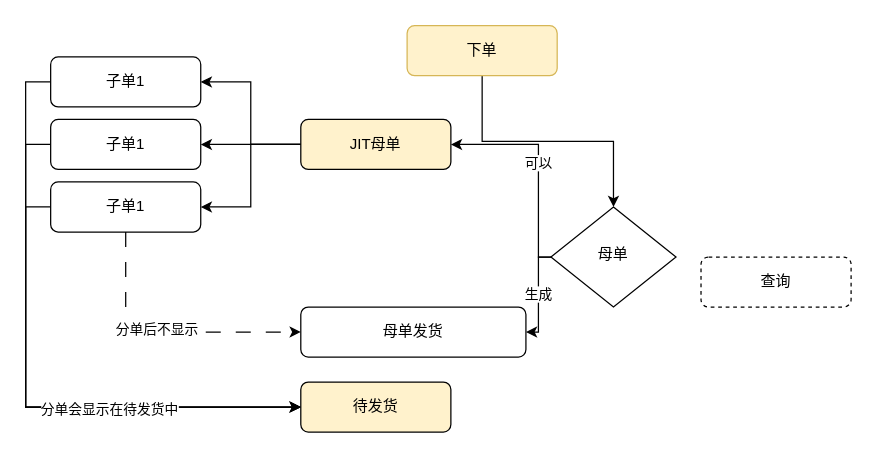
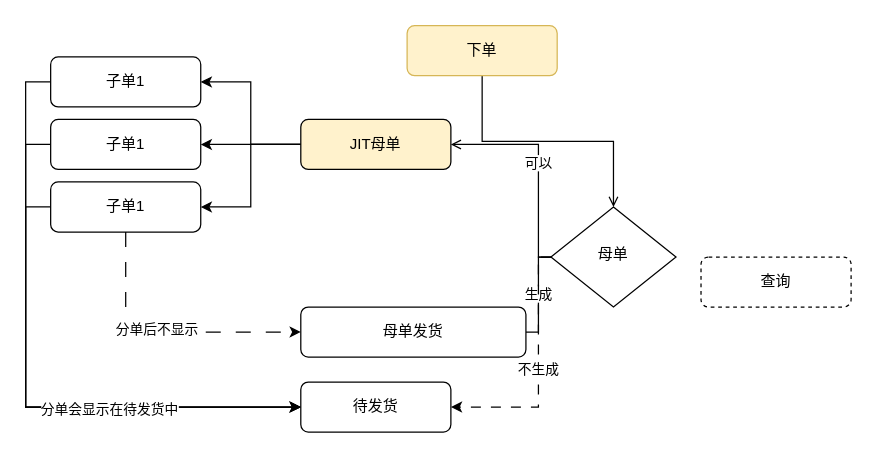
- <mxCell id="4" value="可以" style="edgeStyle=orthogonalEdgeStyle;rounded=0;orthogonalLoop=1;jettySize=auto;html=1;exitX=0;exitY=0.5;exitDx=0;exitDy=0;entryX=1;entryY=0.5;entryDx=0;entryDy=0;" edge="1" parent="1" source="7" target="11"><mxGeometry relative="1" as="geometry"><Array as="points"><mxPoint x="430" y="115" /></Array></mxGeometry></mxCell>
+ <mxCell id="4" value="可以" style="edgeStyle=orthogonalEdgeStyle;rounded=0;orthogonalLoop=1;jettySize=auto;html=1;exitX=0;exitY=0.5;exitDx=0;exitDy=0;entryX=1;entryY=0.5;entryDx=0;entryDy=0;endArrow=open;" edge="1" parent="1" source="7" target="11"><mxGeometry relative="1" as="geometry"><Array as="points"><mxPoint x="430" y="115" /></Array></mxGeometry></mxCell>
- <mxCell id="2" style="edgeStyle=orthogonalEdgeStyle;rounded=0;orthogonalLoop=1;jettySize=auto;html=1;exitX=0.5;exitY=1;exitDx=0;exitDy=0;" edge="1" parent="1" source="3" target="7"><mxGeometry relative="1" as="geometry" /></mxCell>
+ <mxCell id="2" style="edgeStyle=orthogonalEdgeStyle;rounded=0;orthogonalLoop=1;jettySize=auto;html=1;exitX=0.5;exitY=1;exitDx=0;exitDy=0;endArrow=open;" edge="1" parent="1" source="3" target="7"><mxGeometry relative="1" as="geometry" /></mxCell>
- <mxCell id="5" value="生成" style="edgeStyle=orthogonalEdgeStyle;rounded=0;orthogonalLoop=1;jettySize=auto;html=1;exitX=0;exitY=0.5;exitDx=0;exitDy=0;entryX=1;entryY=0.5;entryDx=0;entryDy=0;" edge="1" parent="1" source="7" target="13"><mxGeometry relative="1" as="geometry"><Array as="points"><mxPoint x="430" y="265" /></Array></mxGeometry></mxCell>
+ <mxCell id="5" value="生成" style="edgeStyle=orthogonalEdgeStyle;rounded=0;orthogonalLoop=1;jettySize=auto;html=1;exitX=0;exitY=0.5;exitDx=0;exitDy=0;entryX=1;entryY=0.5;entryDx=0;entryDy=0;endArrow=none;" edge="1" parent="1" source="7" target="13"><mxGeometry relative="1" as="geometry"><Array as="points"><mxPoint x="430" y="265" /></Array></mxGeometry></mxCell>
- <mxCell id="14" value="待发货" style="rounded=1;whiteSpace=wrap;html=1;fontSize=12;glass=0;strokeWidth=1;shadow=0;fillColor=#fff2cc;" vertex="1" parent="1"><mxGeometry x="240" y="305" width="120" height="40" as="geometry" /></mxCell>
+ <mxCell id="14" value="待发货" style="rounded=1;whiteSpace=wrap;html=1;fontSize=12;glass=0;strokeWidth=1;shadow=0;" vertex="1" parent="1"><mxGeometry x="240" y="305" width="120" height="40" as="geometry" /></mxCell>
+ <mxCell id="6" value="不生成" style="edgeStyle=orthogonalEdgeStyle;rounded=0;orthogonalLoop=1;jettySize=auto;html=1;exitX=0;exitY=0.5;exitDx=0;exitDy=0;entryX=1;entryY=0.5;entryDx=0;entryDy=0;dashed=1;dashPattern=8 8;" edge="1" parent="1" source="7" target="14"><mxGeometry relative="1" as="geometry"><Array as="points"><mxPoint x="430" y="325" /></Array></mxGeometry></mxCell>
